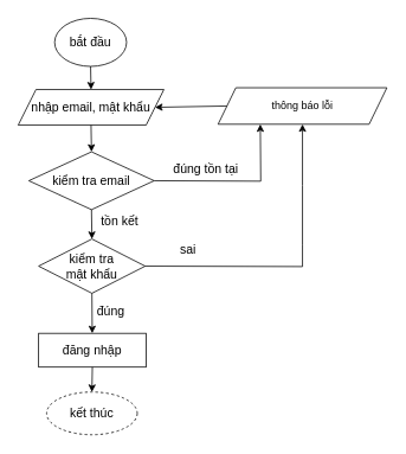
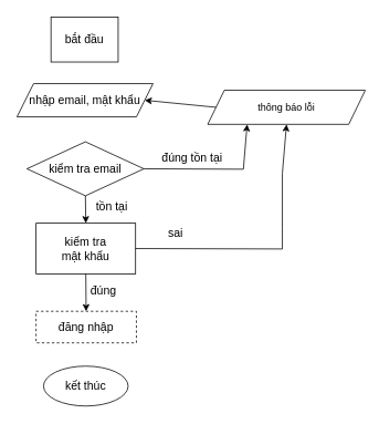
- <mxCell id="2" value="bắt đầu" style="ellipse;whiteSpace=wrap;html=1;fontSize=14;" parent="1" vertex="1"><mxGeometry x="61" y="20" width="81" height="54" as="geometry" /></mxCell>
+ <mxCell id="2" value="bắt đầu" style="whiteSpace=wrap;html=1;fontSize=14;rounded=0;" parent="1" vertex="1"><mxGeometry x="61" y="20" width="81" height="54" as="geometry" /></mxCell>
- <mxCell id="3" value="" style="endArrow=classic;html=1;rounded=0;fontSize=14;exitX=0.5;exitY=1;exitDx=0;exitDy=0;entryX=0.5;entryY=0;entryDx=0;entryDy=0;" parent="1" source="2" target="4" edge="1"><mxGeometry width="50" height="50" relative="1" as="geometry"><mxPoint x="357" y="369" as="sourcePoint" /><mxPoint x="92" y="145" as="targetPoint" /></mxGeometry></mxCell>
- <mxCell id="19" value="thông báo lỗi" style="shape=parallelogram;perimeter=parallelogramPerimeter;whiteSpace=wrap;html=1;fixedSize=1;" parent="1" vertex="1"><mxGeometry x="245" y="98" width="190" height="41" as="geometry" /></mxCell>
+ <mxCell id="19" value="thông báo lỗi" style="shape=parallelogram;perimeter=parallelogramPerimeter;whiteSpace=wrap;html=1;fixedSize=1;" parent="1" vertex="1"><mxGeometry x="250" y="108" width="190" height="41" as="geometry" /></mxCell>
- <mxCell id="6" value="" style="endArrow=classic;html=1;rounded=0;fontSize=14;entryX=0.5;entryY=0;entryDx=0;entryDy=0;exitX=0.5;exitY=1;exitDx=0;exitDy=0;" parent="1" source="4" target="5" edge="1"><mxGeometry width="50" height="50" relative="1" as="geometry"><mxPoint x="98" y="188" as="sourcePoint" /><mxPoint x="231" y="329" as="targetPoint" /></mxGeometry></mxCell>
- <mxCell id="16" value="tồn kết" style="text;html=1;strokeColor=none;fillColor=none;align=center;verticalAlign=middle;whiteSpace=wrap;rounded=0;fontSize=14;" parent="1" vertex="1"><mxGeometry x="87" y="233" width="95" height="30" as="geometry" /></mxCell>
+ <mxCell id="16" value="tồn tại" style="text;html=1;strokeColor=none;fillColor=none;align=center;verticalAlign=middle;whiteSpace=wrap;rounded=0;fontSize=14;" parent="1" vertex="1"><mxGeometry x="87" y="233" width="95" height="30" as="geometry" /></mxCell>
- <mxCell id="7" value="kiểm tra &lt;br&gt;mật khẩu" style="rhombus;whiteSpace=wrap;html=1;fontSize=14;" parent="1" vertex="1"><mxGeometry x="43" y="268" width="120" height="61" as="geometry" /></mxCell>
+ <mxCell id="7" value="kiểm tra &lt;br&gt;mật khẩu" style="whiteSpace=wrap;html=1;fontSize=14;rounded=0;" parent="1" vertex="1"><mxGeometry x="43" y="268" width="120" height="61" as="geometry" /></mxCell>
- <mxCell id="12" value="đăng nhập" style="rounded=0;whiteSpace=wrap;html=1;fontSize=14;" parent="1" vertex="1"><mxGeometry x="43" y="374" width="121" height="38" as="geometry" /></mxCell>
+ <mxCell id="12" value="đăng nhập" style="rounded=0;whiteSpace=wrap;html=1;fontSize=14;dashed=1;" parent="1" vertex="1"><mxGeometry x="43" y="374" width="121" height="38" as="geometry" /></mxCell>
- <mxCell id="14" value="" style="endArrow=classic;html=1;rounded=0;fontSize=14;exitX=0.5;exitY=1;exitDx=0;exitDy=0;entryX=0.5;entryY=0;entryDx=0;entryDy=0;" parent="1" source="12" target="13" edge="1"><mxGeometry width="50" height="50" relative="1" as="geometry"><mxPoint x="181" y="733" as="sourcePoint" /><mxPoint x="231" y="683" as="targetPoint" /></mxGeometry></mxCell>
- <mxCell id="13" value="kết thúc" style="ellipse;whiteSpace=wrap;html=1;fontSize=14;dashed=1;" parent="1" vertex="1"><mxGeometry x="52" y="440" width="102" height="48" as="geometry" /></mxCell>
+ <mxCell id="13" value="kết thúc" style="ellipse;whiteSpace=wrap;html=1;fontSize=14;" parent="1" vertex="1"><mxGeometry x="52" y="440" width="102" height="48" as="geometry" /></mxCell>
